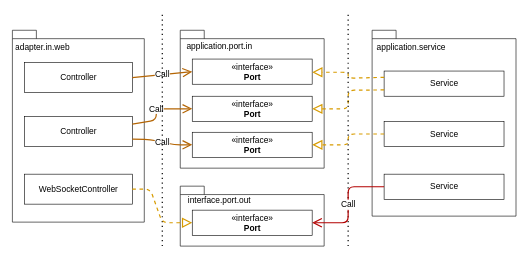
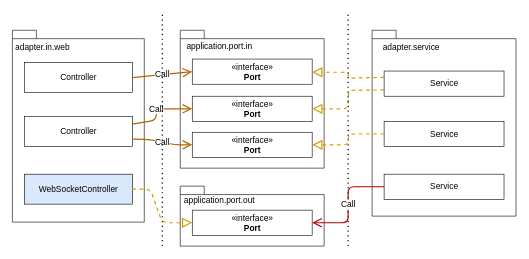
- <mxCell id="6" value="application.service" style="text;strokeColor=none;fillColor=none;align=center;verticalAlign=middle;spacingLeft=4;spacingRight=4;overflow=hidden;rotatable=0;points=[[0,0.5],[1,0.5]];portConstraint=eastwest;fontSize=14;" parent="1" vertex="1"><mxGeometry x="621" y="66.29" width="129" height="22.29" as="geometry" /></mxCell>
+ <mxCell id="6" value="adapter.service" style="text;strokeColor=none;fillColor=none;align=center;verticalAlign=middle;spacingLeft=4;spacingRight=4;overflow=hidden;rotatable=0;points=[[0,0.5],[1,0.5]];portConstraint=eastwest;fontSize=14;" parent="1" vertex="1"><mxGeometry x="621" y="66.29" width="129" height="22.29" as="geometry" /></mxCell>
- <mxCell id="24" value="WebSocketController" style="html=1;fontSize=14;" vertex="1" parent="1"><mxGeometry x="40" y="290" width="180" height="50" as="geometry" /></mxCell>
+ <mxCell id="24" value="WebSocketController" style="html=1;fontSize=14;fillColor=#dae8fc;" vertex="1" parent="1"><mxGeometry x="40" y="290" width="180" height="50" as="geometry" /></mxCell>
- <mxCell id="27" value="interface.port.out" style="text;strokeColor=none;fillColor=none;align=center;verticalAlign=middle;spacingLeft=4;spacingRight=4;overflow=hidden;rotatable=0;points=[[0,0.5],[1,0.5]];portConstraint=eastwest;fontSize=14;" vertex="1" parent="1"><mxGeometry x="301" y="320" width="129" height="26.06" as="geometry" /></mxCell>
+ <mxCell id="27" value="application.port.out" style="text;strokeColor=none;fillColor=none;align=center;verticalAlign=middle;spacingLeft=4;spacingRight=4;overflow=hidden;rotatable=0;points=[[0,0.5],[1,0.5]];portConstraint=eastwest;fontSize=14;" vertex="1" parent="1"><mxGeometry x="301" y="320" width="129" height="26.06" as="geometry" /></mxCell>
